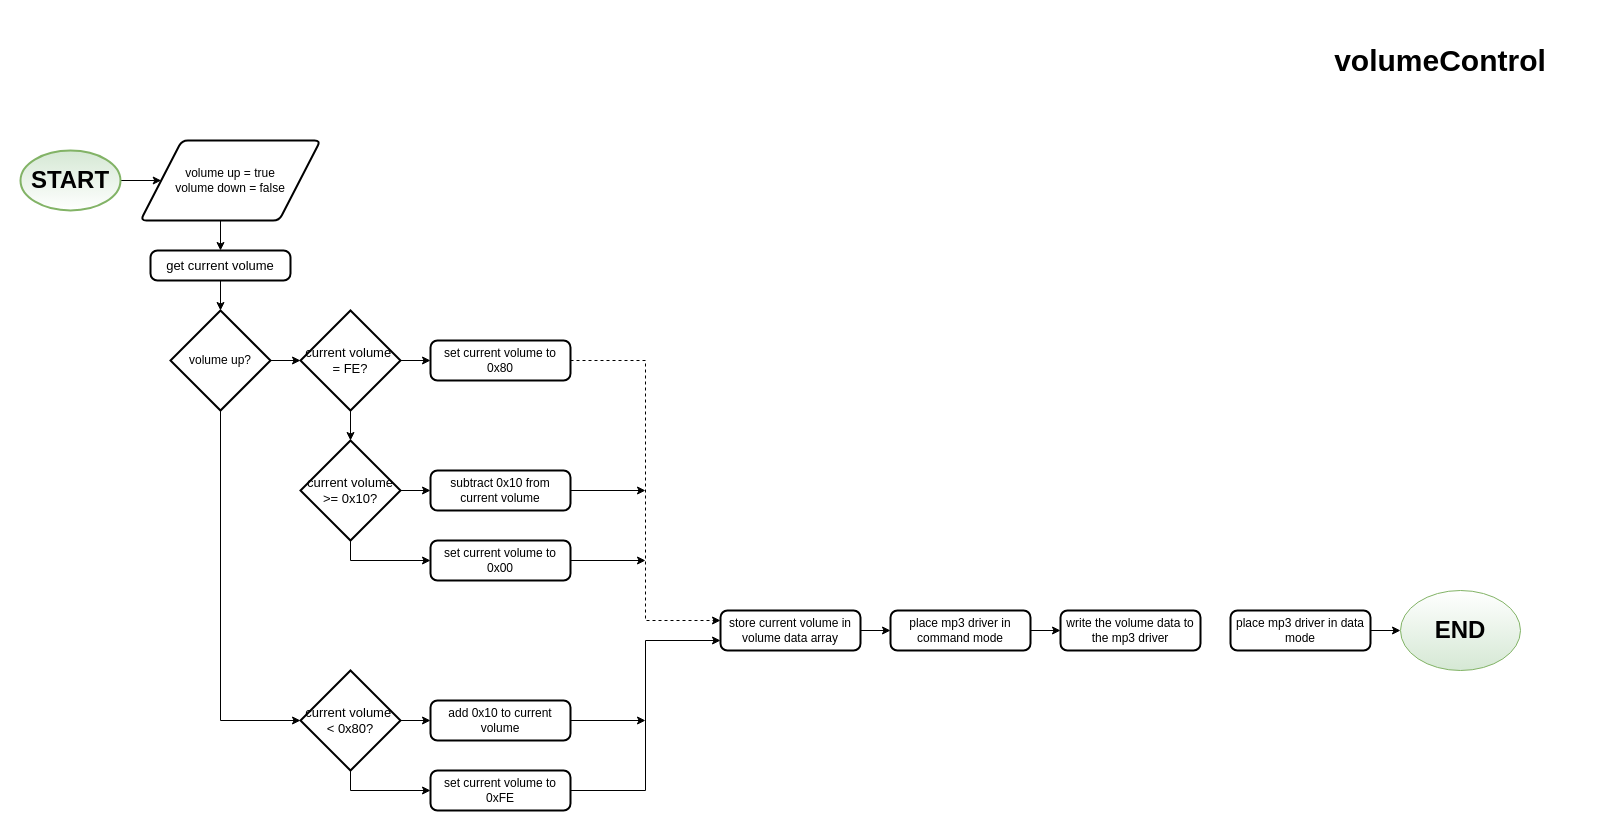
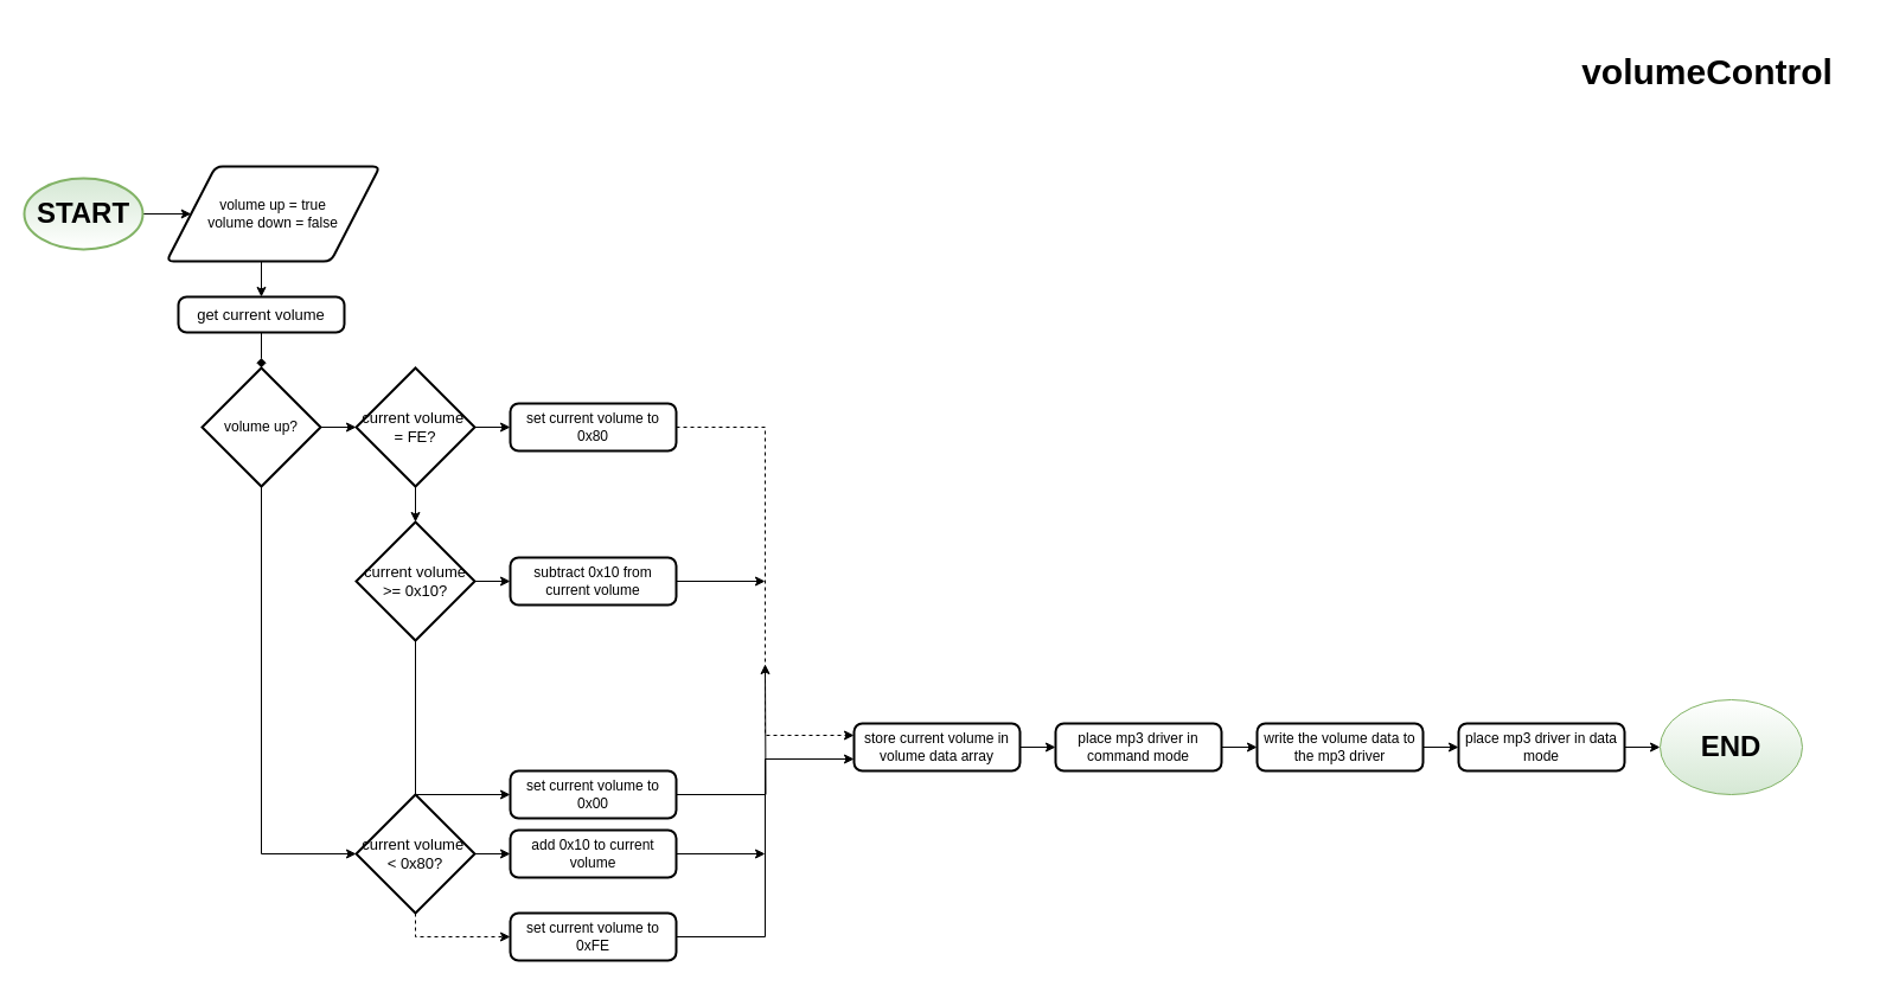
- <mxCell id="37" style="edgeStyle=orthogonalEdgeStyle;rounded=0;orthogonalLoop=1;jettySize=auto;html=1;exitX=0.5;exitY=1;exitDx=0;exitDy=0;entryX=0.5;entryY=0;entryDx=0;entryDy=0;entryPerimeter=0;fontSize=13;" edge="1" parent="2" source="38" target="4"><mxGeometry relative="1" as="geometry" /></mxCell>
+ <mxCell id="37" style="edgeStyle=orthogonalEdgeStyle;rounded=0;orthogonalLoop=1;jettySize=auto;html=1;exitX=0.5;exitY=1;exitDx=0;exitDy=0;entryX=0.5;entryY=0;entryDx=0;entryDy=0;entryPerimeter=0;fontSize=13;endArrow=diamond;" edge="1" parent="2" source="38" target="4"><mxGeometry relative="1" as="geometry" /></mxCell>
- <mxCell id="15" value="set current volume to 0x00" style="rounded=1;whiteSpace=wrap;html=1;absoluteArcSize=1;arcSize=14;strokeWidth=2;" vertex="1" parent="2"><mxGeometry x="410" y="400" width="140" height="40" as="geometry" /></mxCell>
+ <mxCell id="15" value="set current volume to 0x00" style="rounded=1;whiteSpace=wrap;html=1;absoluteArcSize=1;arcSize=14;strokeWidth=2;" vertex="1" parent="2"><mxGeometry x="410" y="510" width="140" height="40" as="geometry" /></mxCell>
+ <mxCell id="30" style="edgeStyle=orthogonalEdgeStyle;rounded=0;orthogonalLoop=1;jettySize=auto;html=1;exitX=1;exitY=0.5;exitDx=0;exitDy=0;entryX=0;entryY=0.5;entryDx=0;entryDy=0;" edge="1" parent="2" source="31" target="29"><mxGeometry relative="1" as="geometry" /></mxCell>
- <mxCell id="23" style="edgeStyle=orthogonalEdgeStyle;rounded=0;orthogonalLoop=1;jettySize=auto;html=1;exitX=0.5;exitY=1;exitDx=0;exitDy=0;exitPerimeter=0;entryX=0;entryY=0.5;entryDx=0;entryDy=0;" edge="1" parent="2" source="17" target="22"><mxGeometry relative="1" as="geometry" /></mxCell>
+ <mxCell id="23" style="edgeStyle=orthogonalEdgeStyle;rounded=0;orthogonalLoop=1;jettySize=auto;html=1;exitX=0.5;exitY=1;exitDx=0;exitDy=0;exitPerimeter=0;entryX=0;entryY=0.5;entryDx=0;entryDy=0;dashed=1;" edge="1" parent="2" source="17" target="22"><mxGeometry relative="1" as="geometry" /></mxCell>
